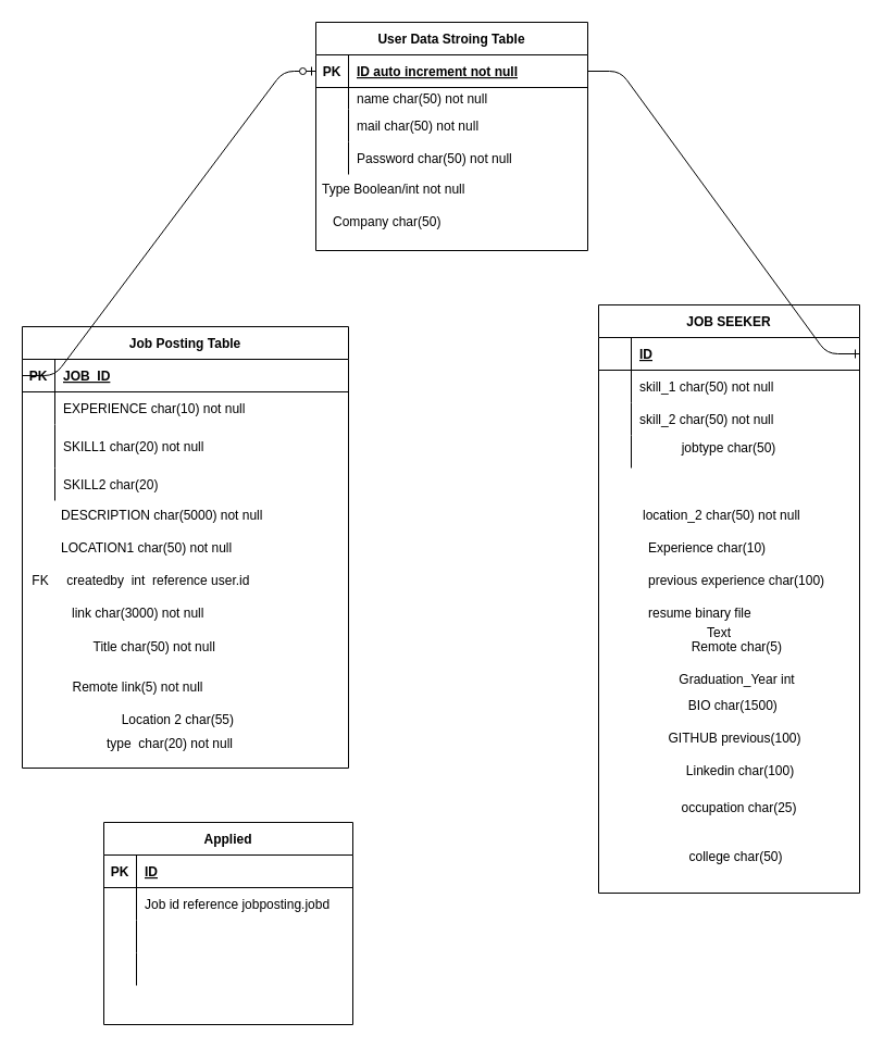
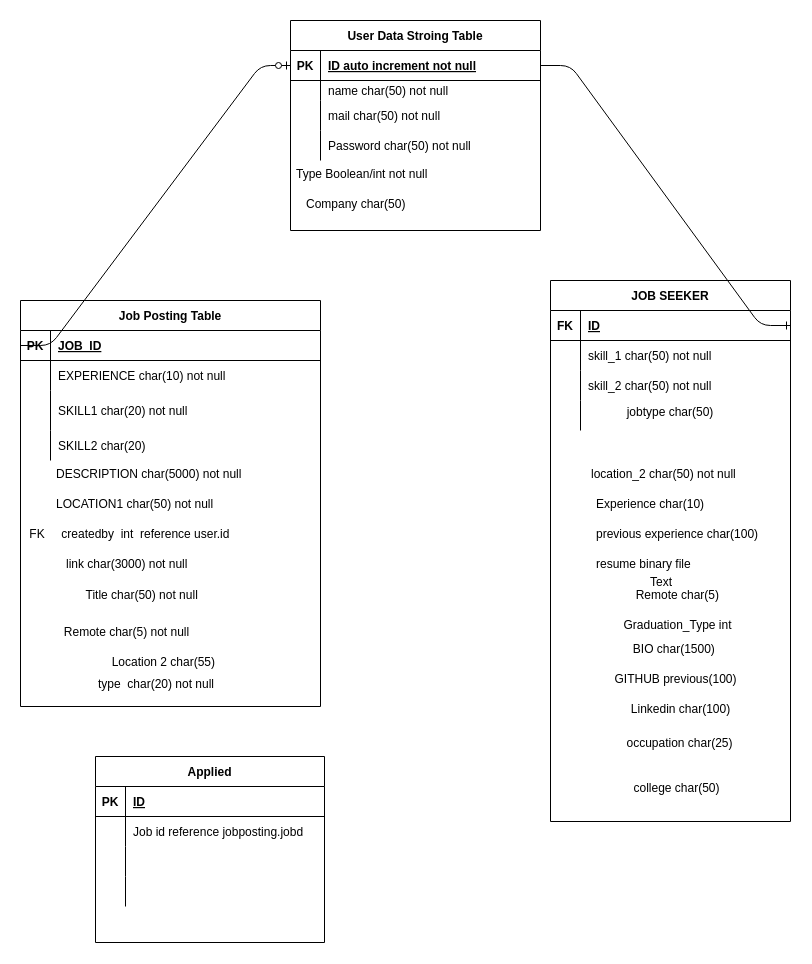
+ <mxCell id="19" value="FK" style="shape=partialRectangle;connectable=0;fillColor=none;top=0;left=0;bottom=0;right=0;fontStyle=1;overflow=hidden;" parent="18" vertex="1"><mxGeometry width="30" height="30" as="geometry"><mxRectangle width="30" height="30" as="alternateBounds" /></mxGeometry></mxCell>
- <mxCell id="58" value="Graduation_Year int" style="text;html=1;strokeColor=none;fillColor=none;align=center;verticalAlign=middle;whiteSpace=wrap;rounded=0;" parent="1" vertex="1"><mxGeometry x="588" y="610" width="179" height="30" as="geometry" /></mxCell>
+ <mxCell id="58" value="Graduation_Type int" style="text;html=1;strokeColor=none;fillColor=none;align=center;verticalAlign=middle;whiteSpace=wrap;rounded=0;" parent="1" vertex="1"><mxGeometry x="588" y="610" width="179" height="30" as="geometry" /></mxCell>
- <mxCell id="54" value="Remote link(5) not null" style="text;html=1;strokeColor=none;fillColor=none;align=center;verticalAlign=middle;whiteSpace=wrap;rounded=0;" parent="1" vertex="1"><mxGeometry x="20" y="617" width="213" height="30" as="geometry" /></mxCell>
+ <mxCell id="54" value="Remote char(5) not null" style="text;html=1;strokeColor=none;fillColor=none;align=center;verticalAlign=middle;whiteSpace=wrap;rounded=0;" parent="1" vertex="1"><mxGeometry x="20" y="617" width="213" height="30" as="geometry" /></mxCell>
